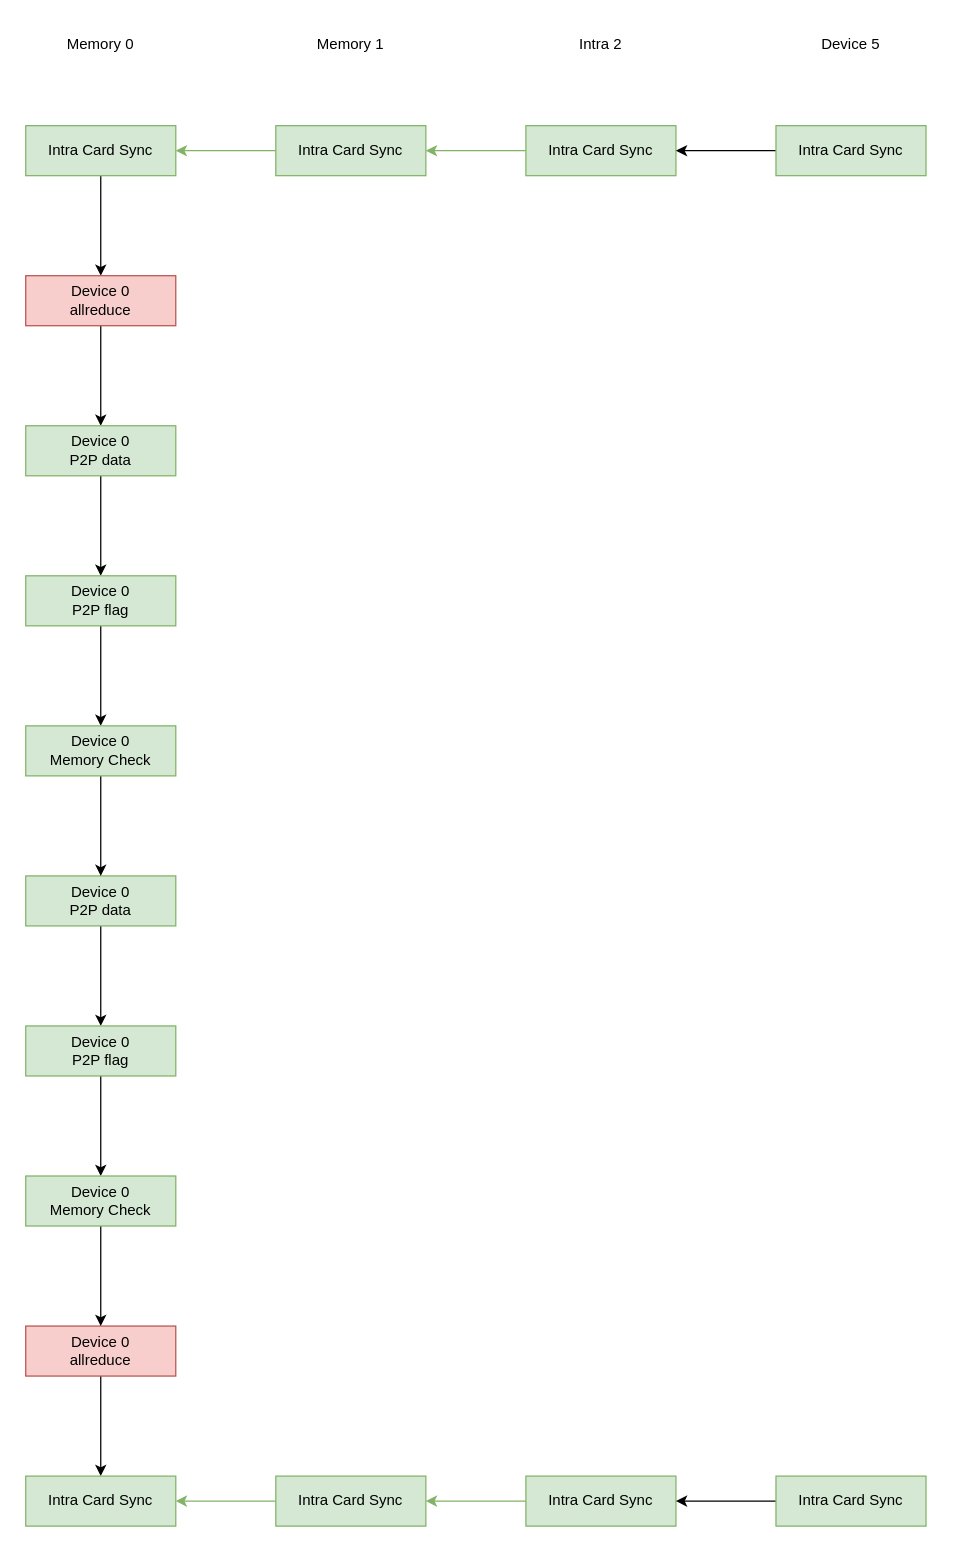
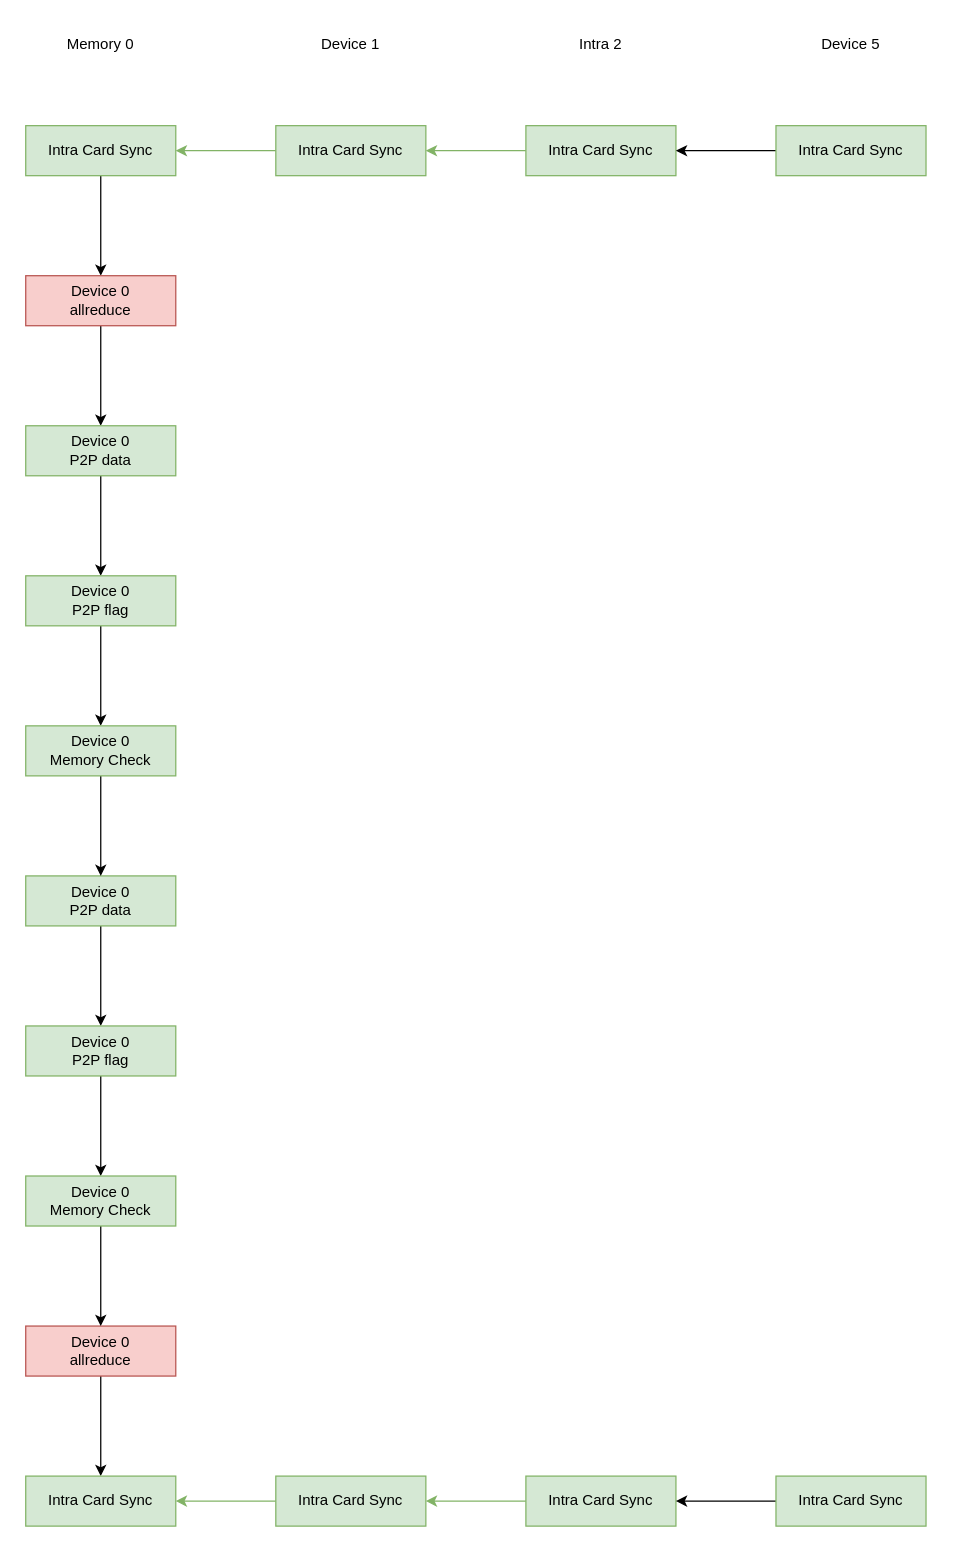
- <mxCell id="34" value="Memory 1" style="text;html=1;strokeColor=none;fillColor=none;align=center;verticalAlign=middle;whiteSpace=wrap;rounded=0;" vertex="1" parent="1"><mxGeometry x="250" y="20" width="60" height="30" as="geometry" /></mxCell>
+ <mxCell id="34" value="Device 1" style="text;html=1;strokeColor=none;fillColor=none;align=center;verticalAlign=middle;whiteSpace=wrap;rounded=0;" vertex="1" parent="1"><mxGeometry x="250" y="20" width="60" height="30" as="geometry" /></mxCell>
